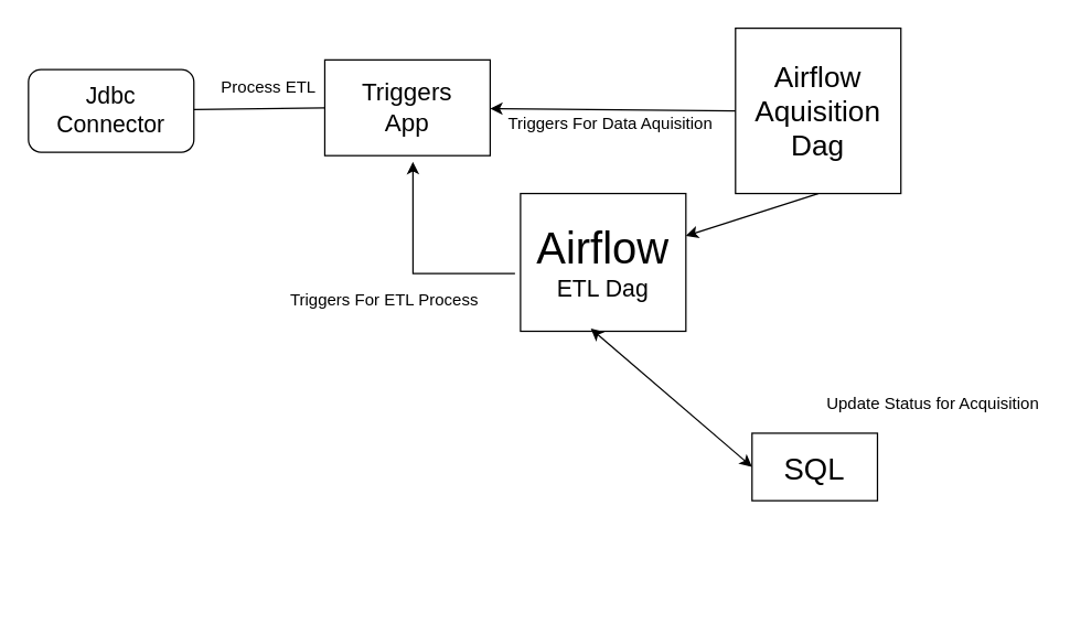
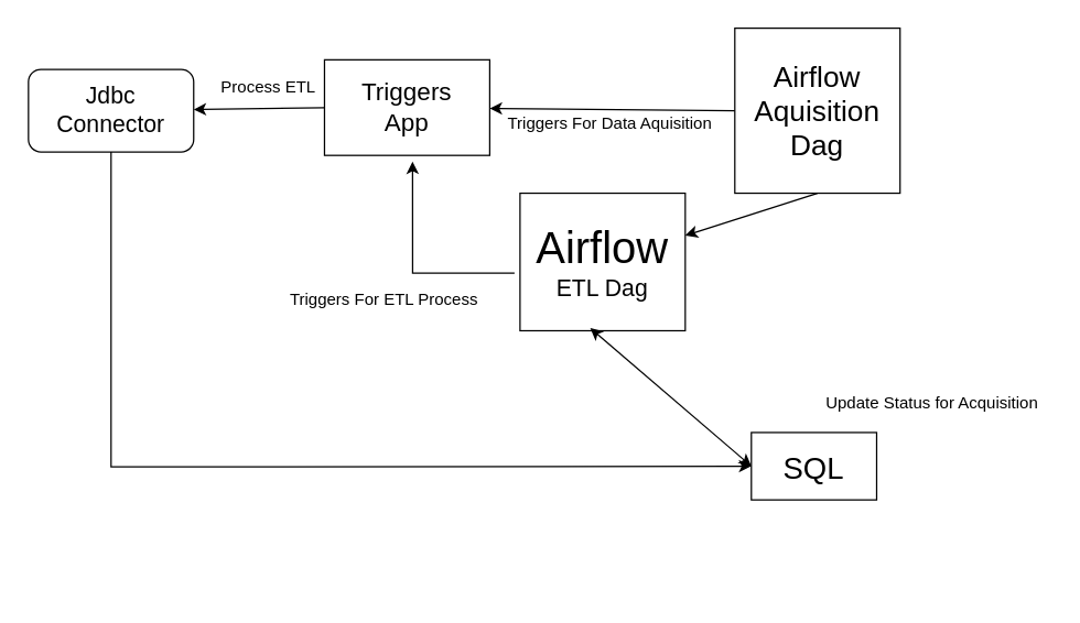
- <mxCell id="14" value="" style="endArrow=none;html=1;rounded=0;exitX=0;exitY=0.5;exitDx=0;exitDy=0;" parent="1" source="4" target="13" edge="1"><mxGeometry width="50" height="50" relative="1" as="geometry"><mxPoint x="380" y="184" as="sourcePoint" /><mxPoint x="430" y="134" as="targetPoint" /></mxGeometry></mxCell>
+ <mxCell id="14" value="" style="endArrow=classic;html=1;rounded=0;exitX=0;exitY=0.5;exitDx=0;exitDy=0;" parent="1" source="4" target="13" edge="1"><mxGeometry width="50" height="50" relative="1" as="geometry"><mxPoint x="380" y="184" as="sourcePoint" /><mxPoint x="430" y="134" as="targetPoint" /></mxGeometry></mxCell>
+ <mxCell id="16" value="" style="endArrow=classic;html=1;rounded=0;exitX=0.5;exitY=1;exitDx=0;exitDy=0;entryX=0;entryY=0.5;entryDx=0;entryDy=0;" parent="1" source="13" target="3" edge="1"><mxGeometry width="50" height="50" relative="1" as="geometry"><mxPoint x="380" y="214" as="sourcePoint" /><mxPoint x="430" y="164" as="targetPoint" /><Array as="points"><mxPoint x="80" y="339" /></Array></mxGeometry></mxCell>
